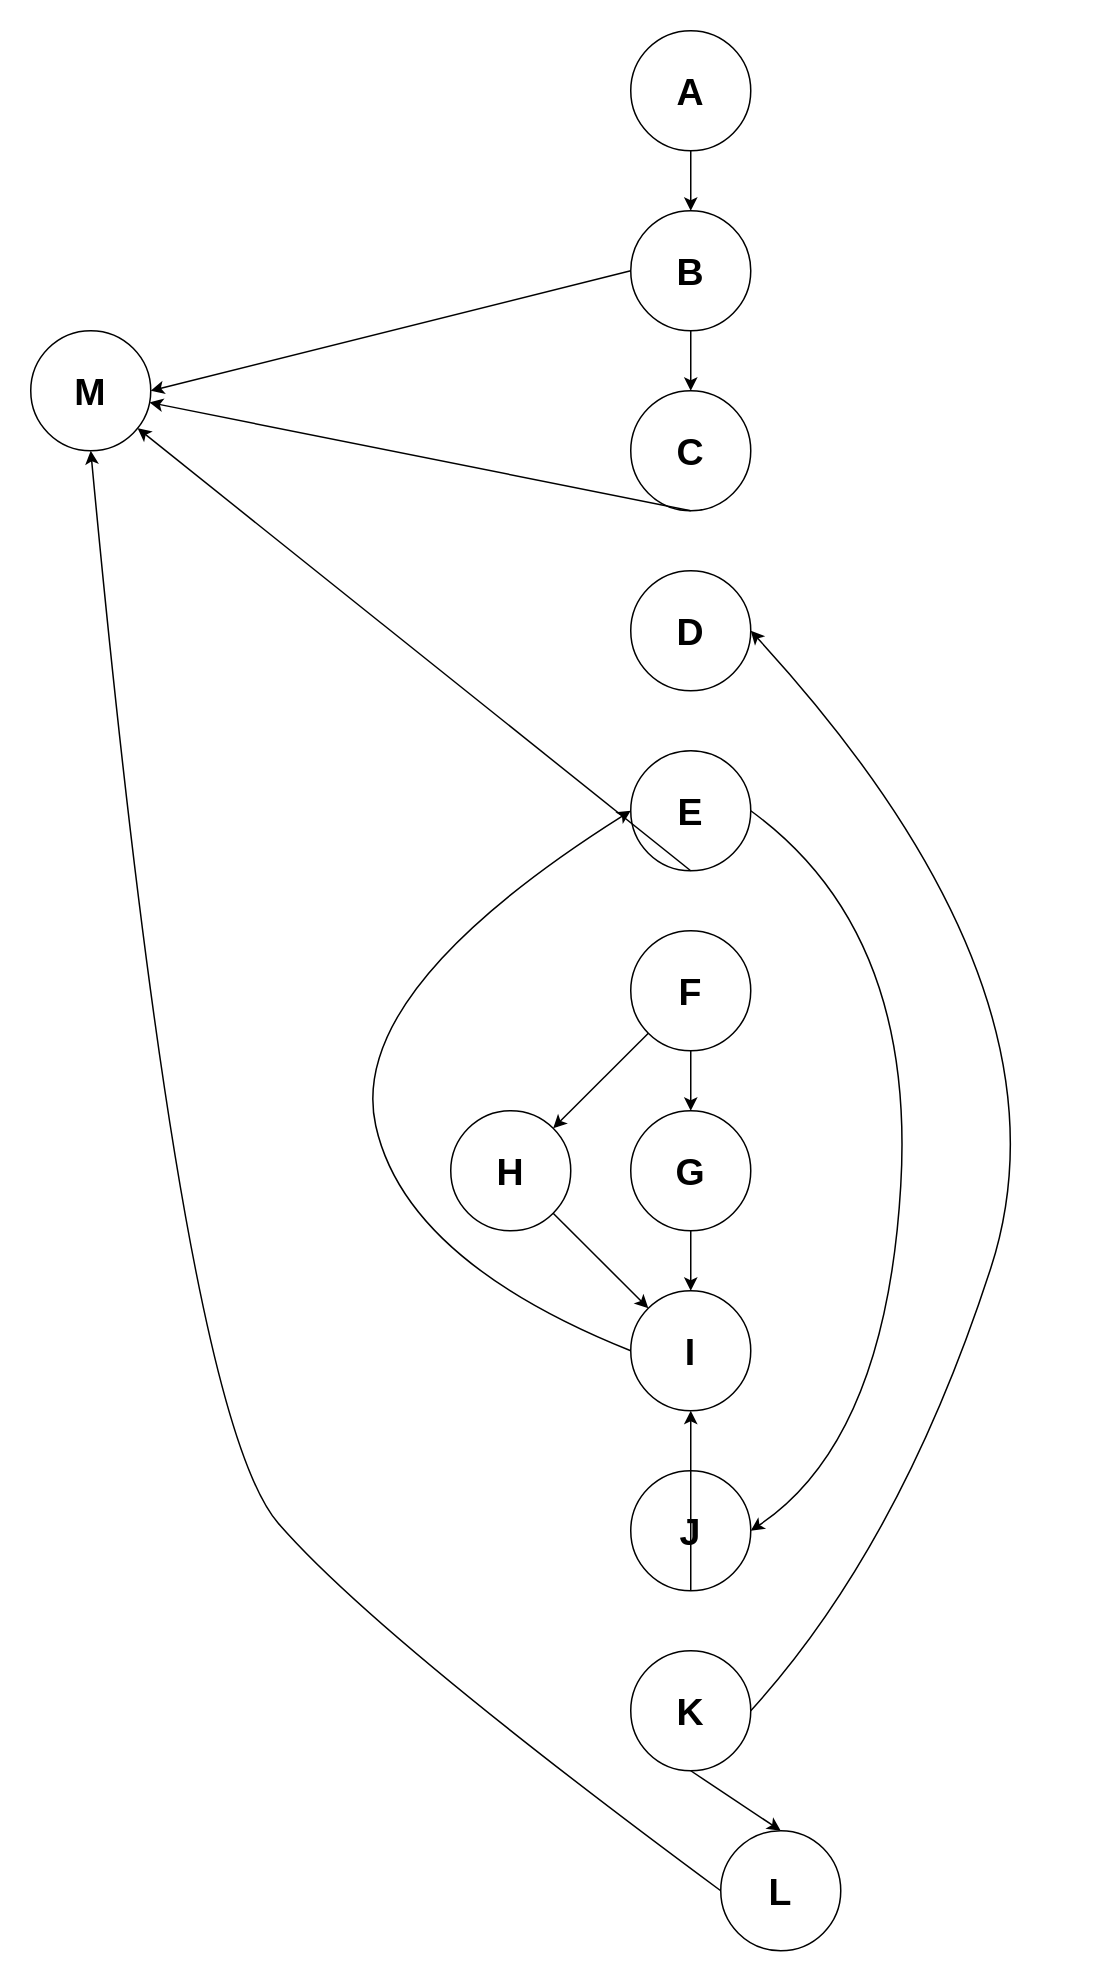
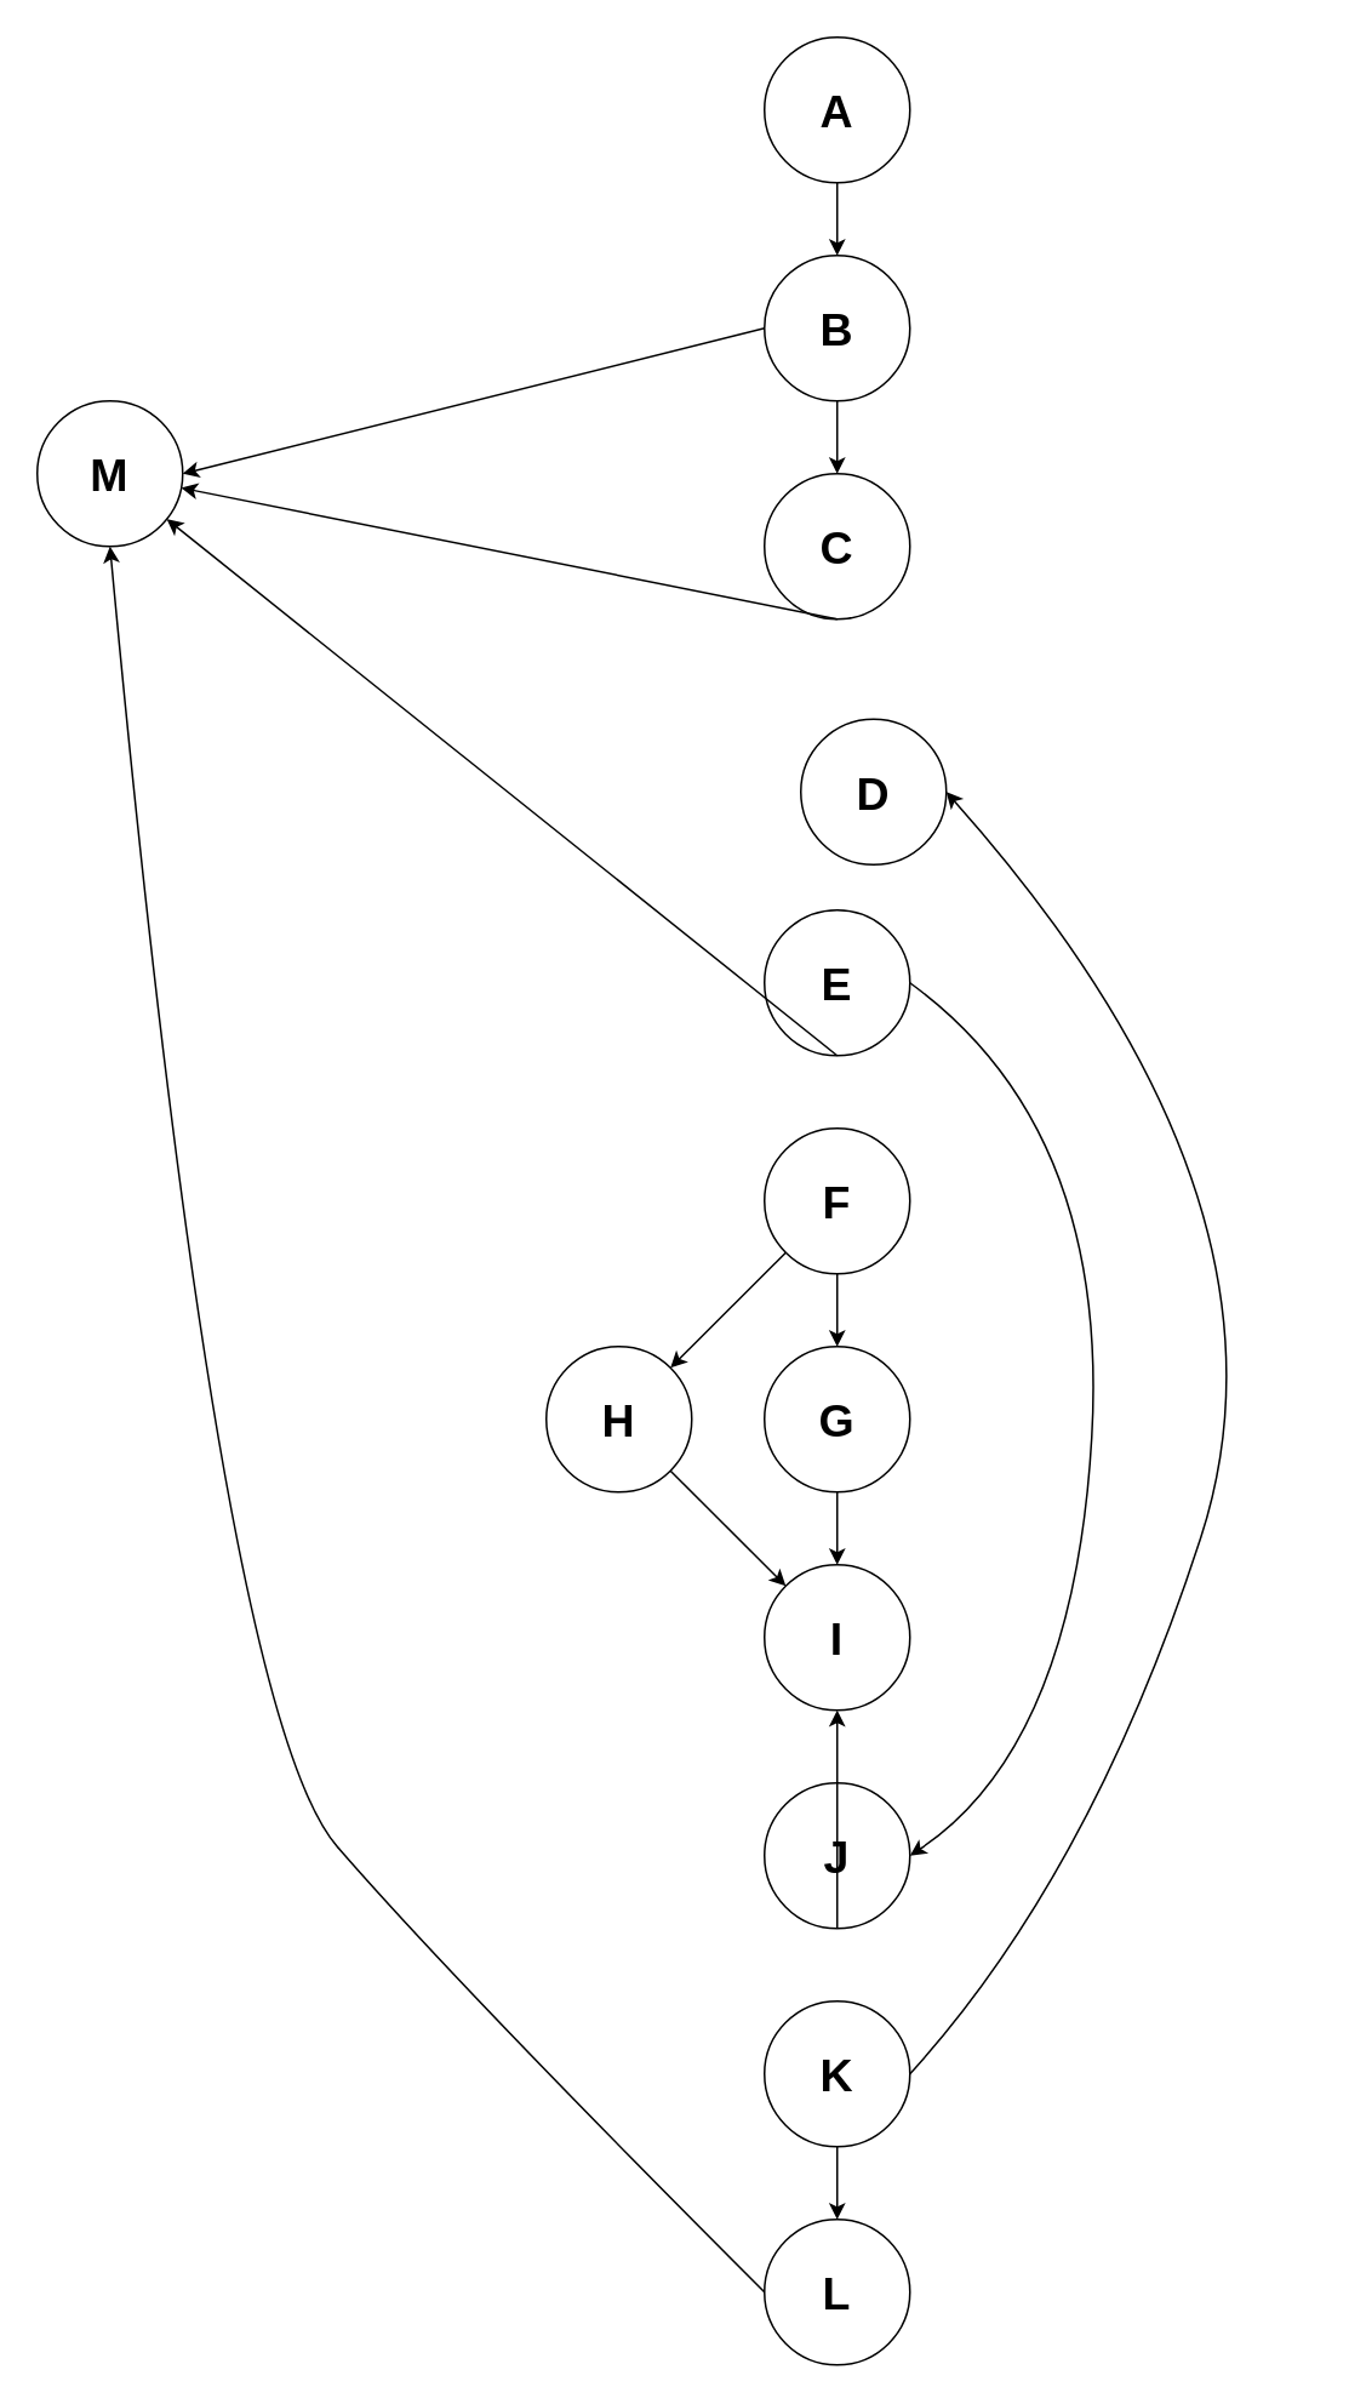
- <mxCell id="6" value="D" style="ellipse;whiteSpace=wrap;html=1;aspect=fixed;fontSize=25;fontStyle=1" parent="1" vertex="1"><mxGeometry x="420" y="380" width="80" height="80" as="geometry" /></mxCell>
+ <mxCell id="6" value="D" style="ellipse;whiteSpace=wrap;html=1;aspect=fixed;fontSize=25;fontStyle=1" parent="1" vertex="1"><mxGeometry x="440" y="395" width="80" height="80" as="geometry" /></mxCell>
- <mxCell id="25" value="" style="curved=1;endArrow=classic;html=1;rounded=0;fontSize=25;exitX=0;exitY=0.5;exitDx=0;exitDy=0;entryX=0;entryY=0.5;entryDx=0;entryDy=0;" parent="1" source="11" target="7" edge="1"><mxGeometry width="50" height="50" relative="1" as="geometry"><mxPoint x="220" y="840" as="sourcePoint" /><mxPoint x="270" y="790" as="targetPoint" /><Array as="points"><mxPoint x="270" y="840" /><mxPoint x="230" y="660" /></Array></mxGeometry></mxCell>
- <mxCell id="14" value="L" style="ellipse;whiteSpace=wrap;html=1;aspect=fixed;fontSize=25;fontStyle=1" parent="1" vertex="1"><mxGeometry x="480" y="1220" width="80" height="80" as="geometry" /></mxCell>
+ <mxCell id="14" value="L" style="ellipse;whiteSpace=wrap;html=1;aspect=fixed;fontSize=25;fontStyle=1" parent="1" vertex="1"><mxGeometry x="420" y="1220" width="80" height="80" as="geometry" /></mxCell>
